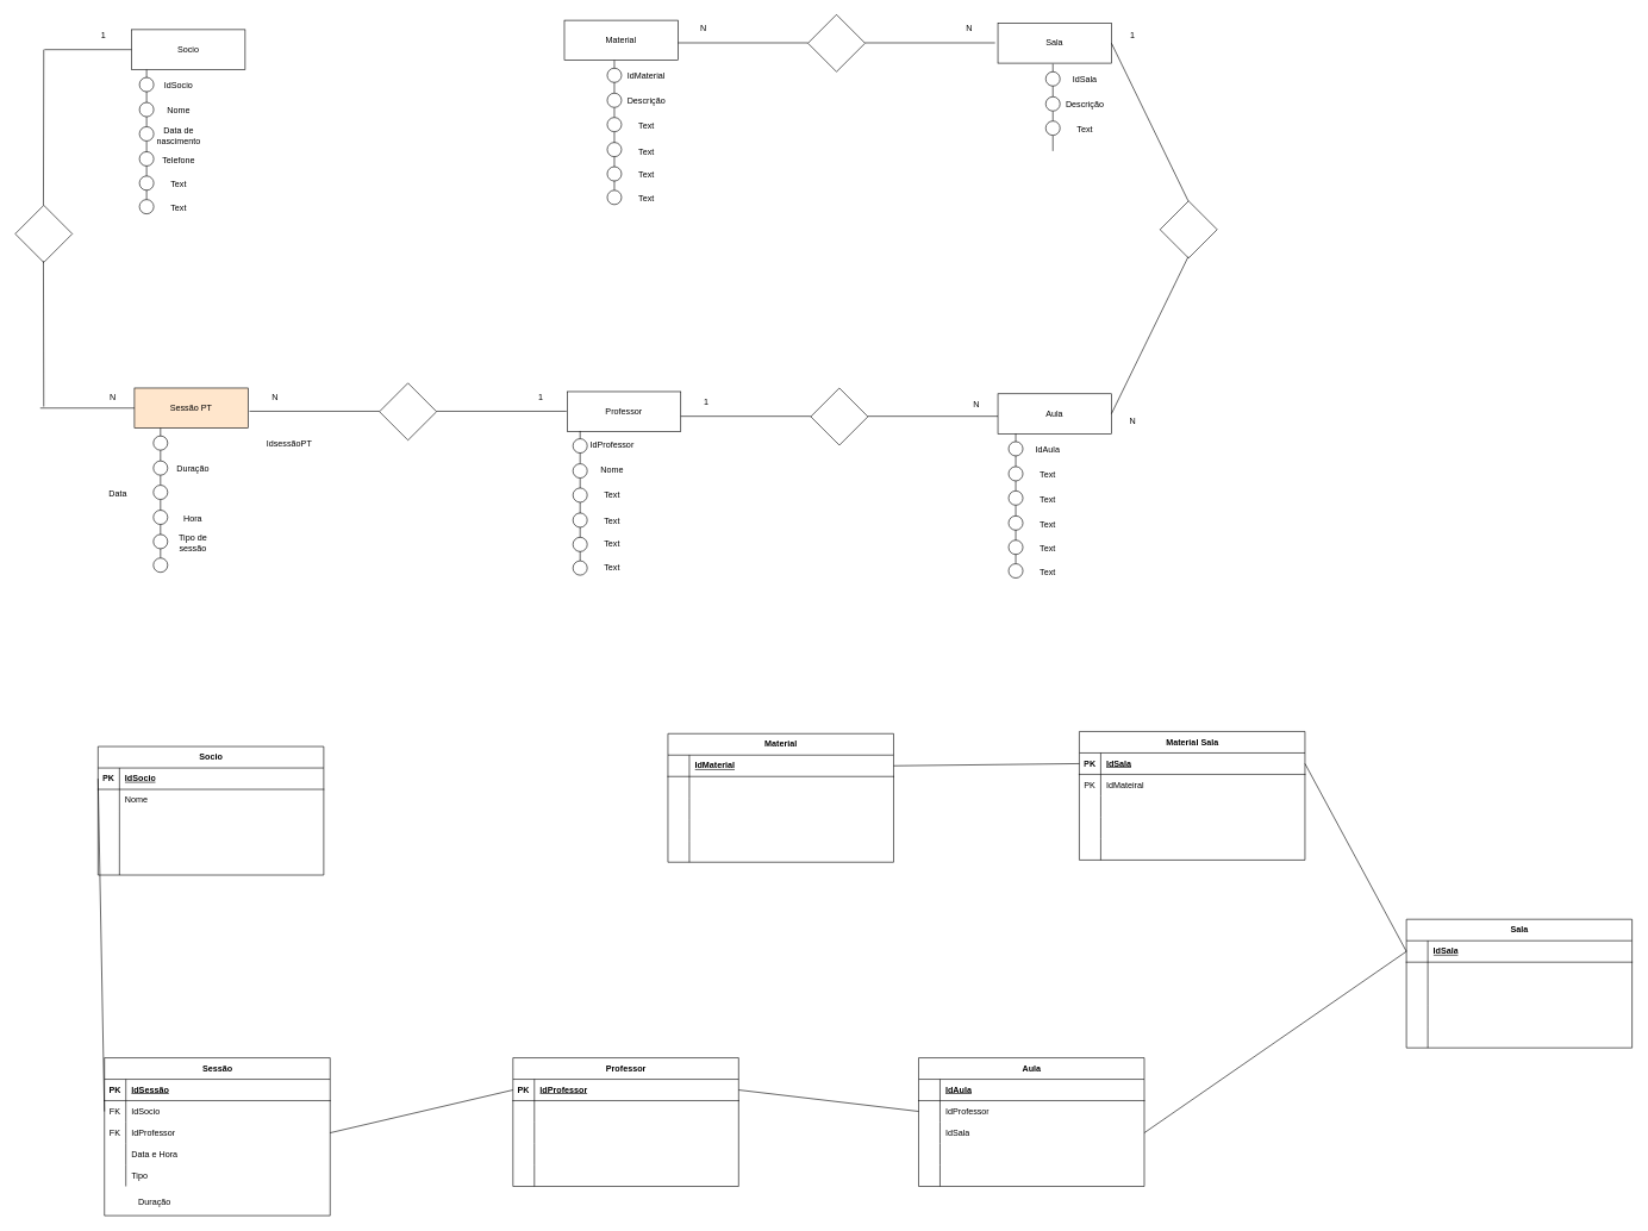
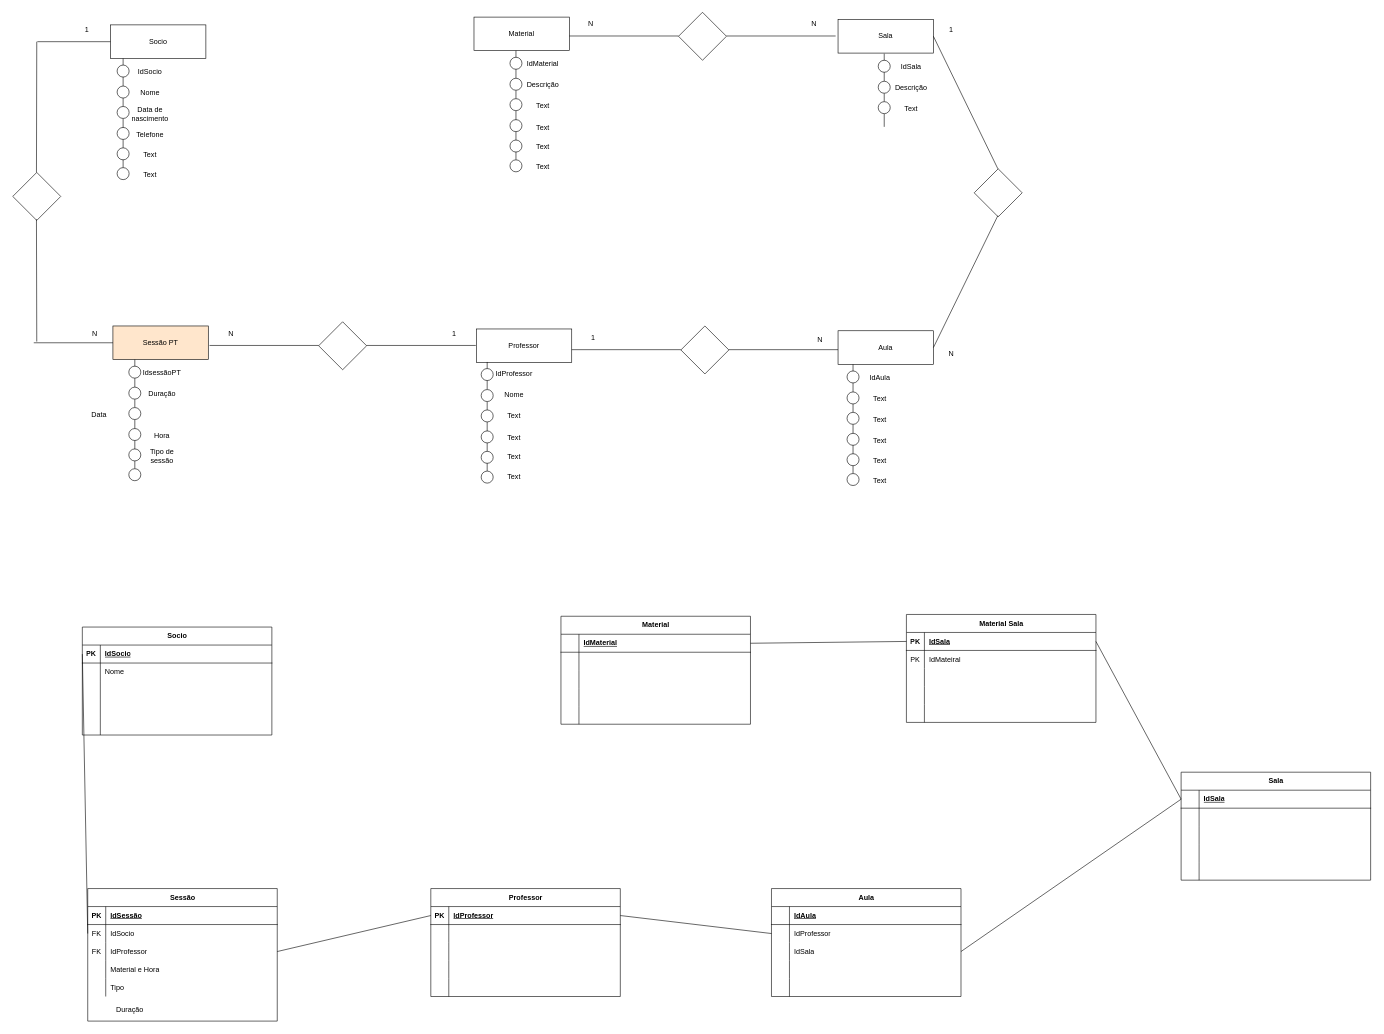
- <mxCell id="18" value="IdsessãoPT" style="text;html=1;align=center;verticalAlign=middle;whiteSpace=wrap;rounded=0;" vertex="1" parent="1"><mxGeometry x="373.5" y="606" width="60" height="30" as="geometry" /></mxCell>
+ <mxCell id="18" value="IdsessãoPT" style="text;html=1;align=center;verticalAlign=middle;whiteSpace=wrap;rounded=0;" vertex="1" parent="1"><mxGeometry x="238.5" y="606" width="60" height="30" as="geometry" /></mxCell>
- <mxCell id="125" value="Data e Hora" style="shape=partialRectangle;connectable=0;fillColor=none;top=0;left=0;bottom=0;right=0;align=left;spacingLeft=6;overflow=hidden;whiteSpace=wrap;html=1;" vertex="1" parent="123"><mxGeometry x="30" width="286" height="30" as="geometry"><mxRectangle width="286" height="30" as="alternateBounds" /></mxGeometry></mxCell>
+ <mxCell id="125" value="Material e Hora" style="shape=partialRectangle;connectable=0;fillColor=none;top=0;left=0;bottom=0;right=0;align=left;spacingLeft=6;overflow=hidden;whiteSpace=wrap;html=1;" vertex="1" parent="123"><mxGeometry x="30" width="286" height="30" as="geometry"><mxRectangle width="286" height="30" as="alternateBounds" /></mxGeometry></mxCell>
